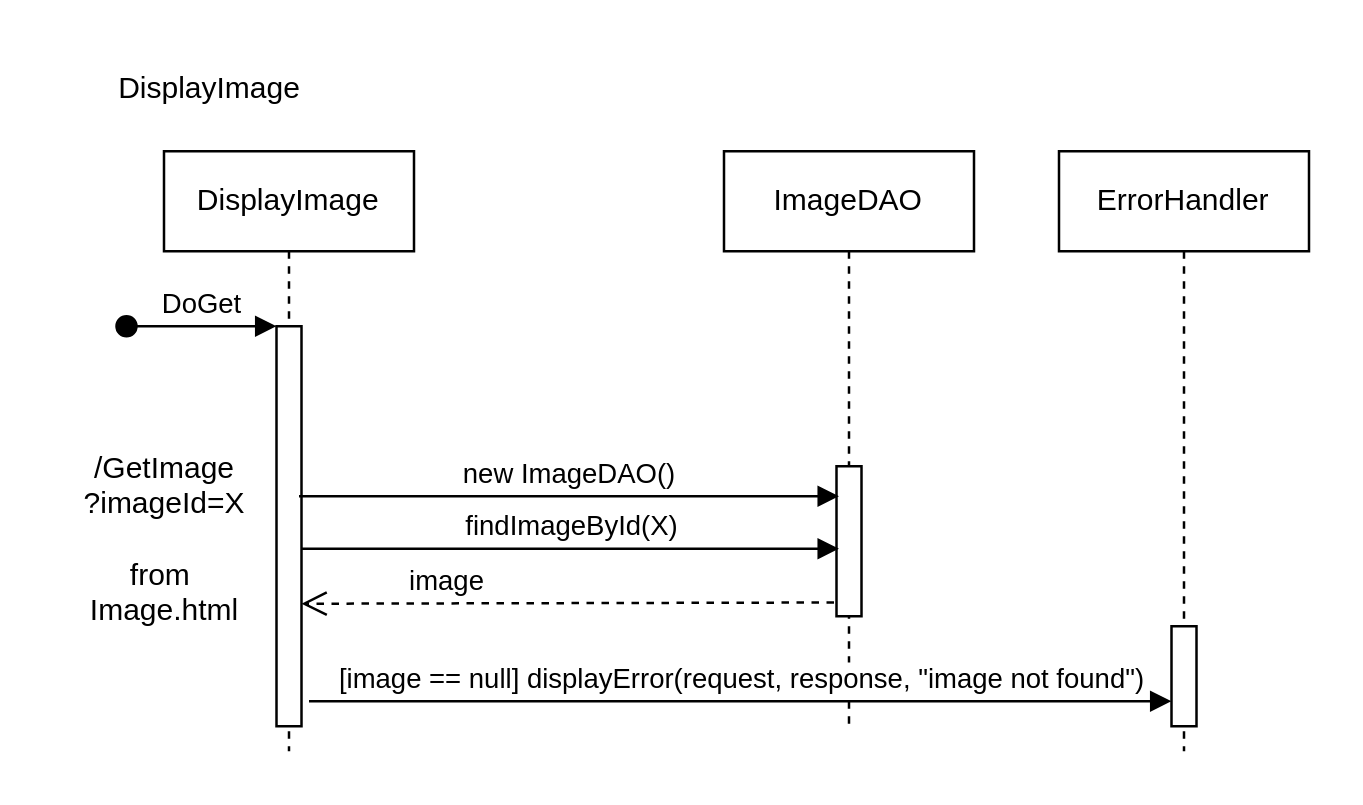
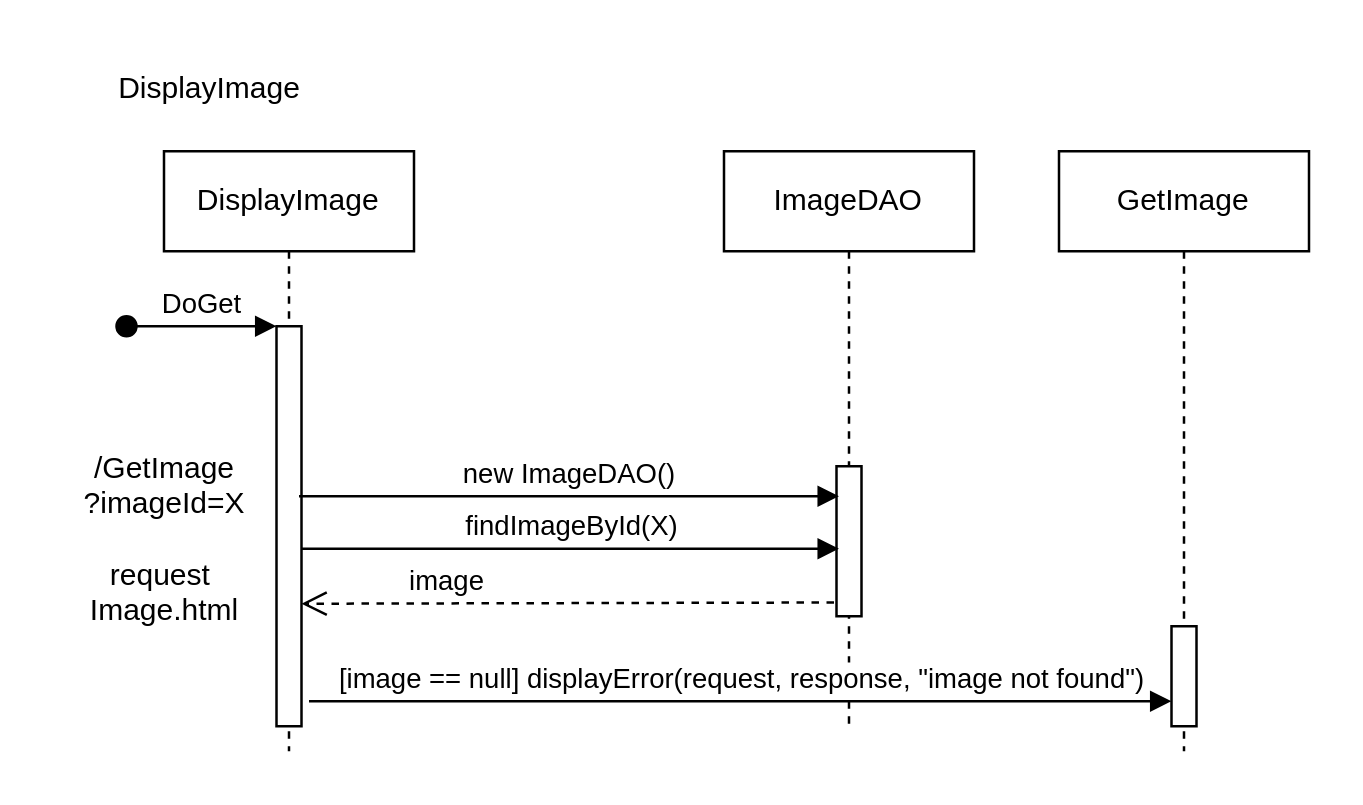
- <mxCell id="11" value="ErrorHandler" style="shape=umlLifeline;perimeter=lifelinePerimeter;whiteSpace=wrap;html=1;container=0;dropTarget=0;collapsible=0;recursiveResize=0;outlineConnect=0;portConstraint=eastwest;newEdgeStyle={&quot;edgeStyle&quot;:&quot;elbowEdgeStyle&quot;,&quot;elbow&quot;:&quot;vertical&quot;,&quot;curved&quot;:0,&quot;rounded&quot;:0};" vertex="1" parent="1"><mxGeometry x="423" y="60" width="100" height="240" as="geometry" /></mxCell>
+ <mxCell id="11" value="GetImage" style="shape=umlLifeline;perimeter=lifelinePerimeter;whiteSpace=wrap;html=1;container=0;dropTarget=0;collapsible=0;recursiveResize=0;outlineConnect=0;portConstraint=eastwest;newEdgeStyle={&quot;edgeStyle&quot;:&quot;elbowEdgeStyle&quot;,&quot;elbow&quot;:&quot;vertical&quot;,&quot;curved&quot;:0,&quot;rounded&quot;:0};" vertex="1" parent="1"><mxGeometry x="423" y="60" width="100" height="240" as="geometry" /></mxCell>
- <mxCell id="7" value="/GetImage&lt;br&gt;?imageId=X&lt;br&gt;&lt;br&gt;from&amp;nbsp;&lt;br&gt;Image.html" style="text;html=1;align=center;verticalAlign=middle;resizable=0;points=[];autosize=1;strokeColor=none;fillColor=none;" parent="1" vertex="1"><mxGeometry x="20" y="170" width="90" height="90" as="geometry" /></mxCell>
+ <mxCell id="7" value="/GetImage&lt;br&gt;?imageId=X&lt;br&gt;&lt;br&gt;request&amp;nbsp;&lt;br&gt;Image.html" style="text;html=1;align=center;verticalAlign=middle;resizable=0;points=[];autosize=1;strokeColor=none;fillColor=none;" parent="1" vertex="1"><mxGeometry x="20" y="170" width="90" height="90" as="geometry" /></mxCell>
